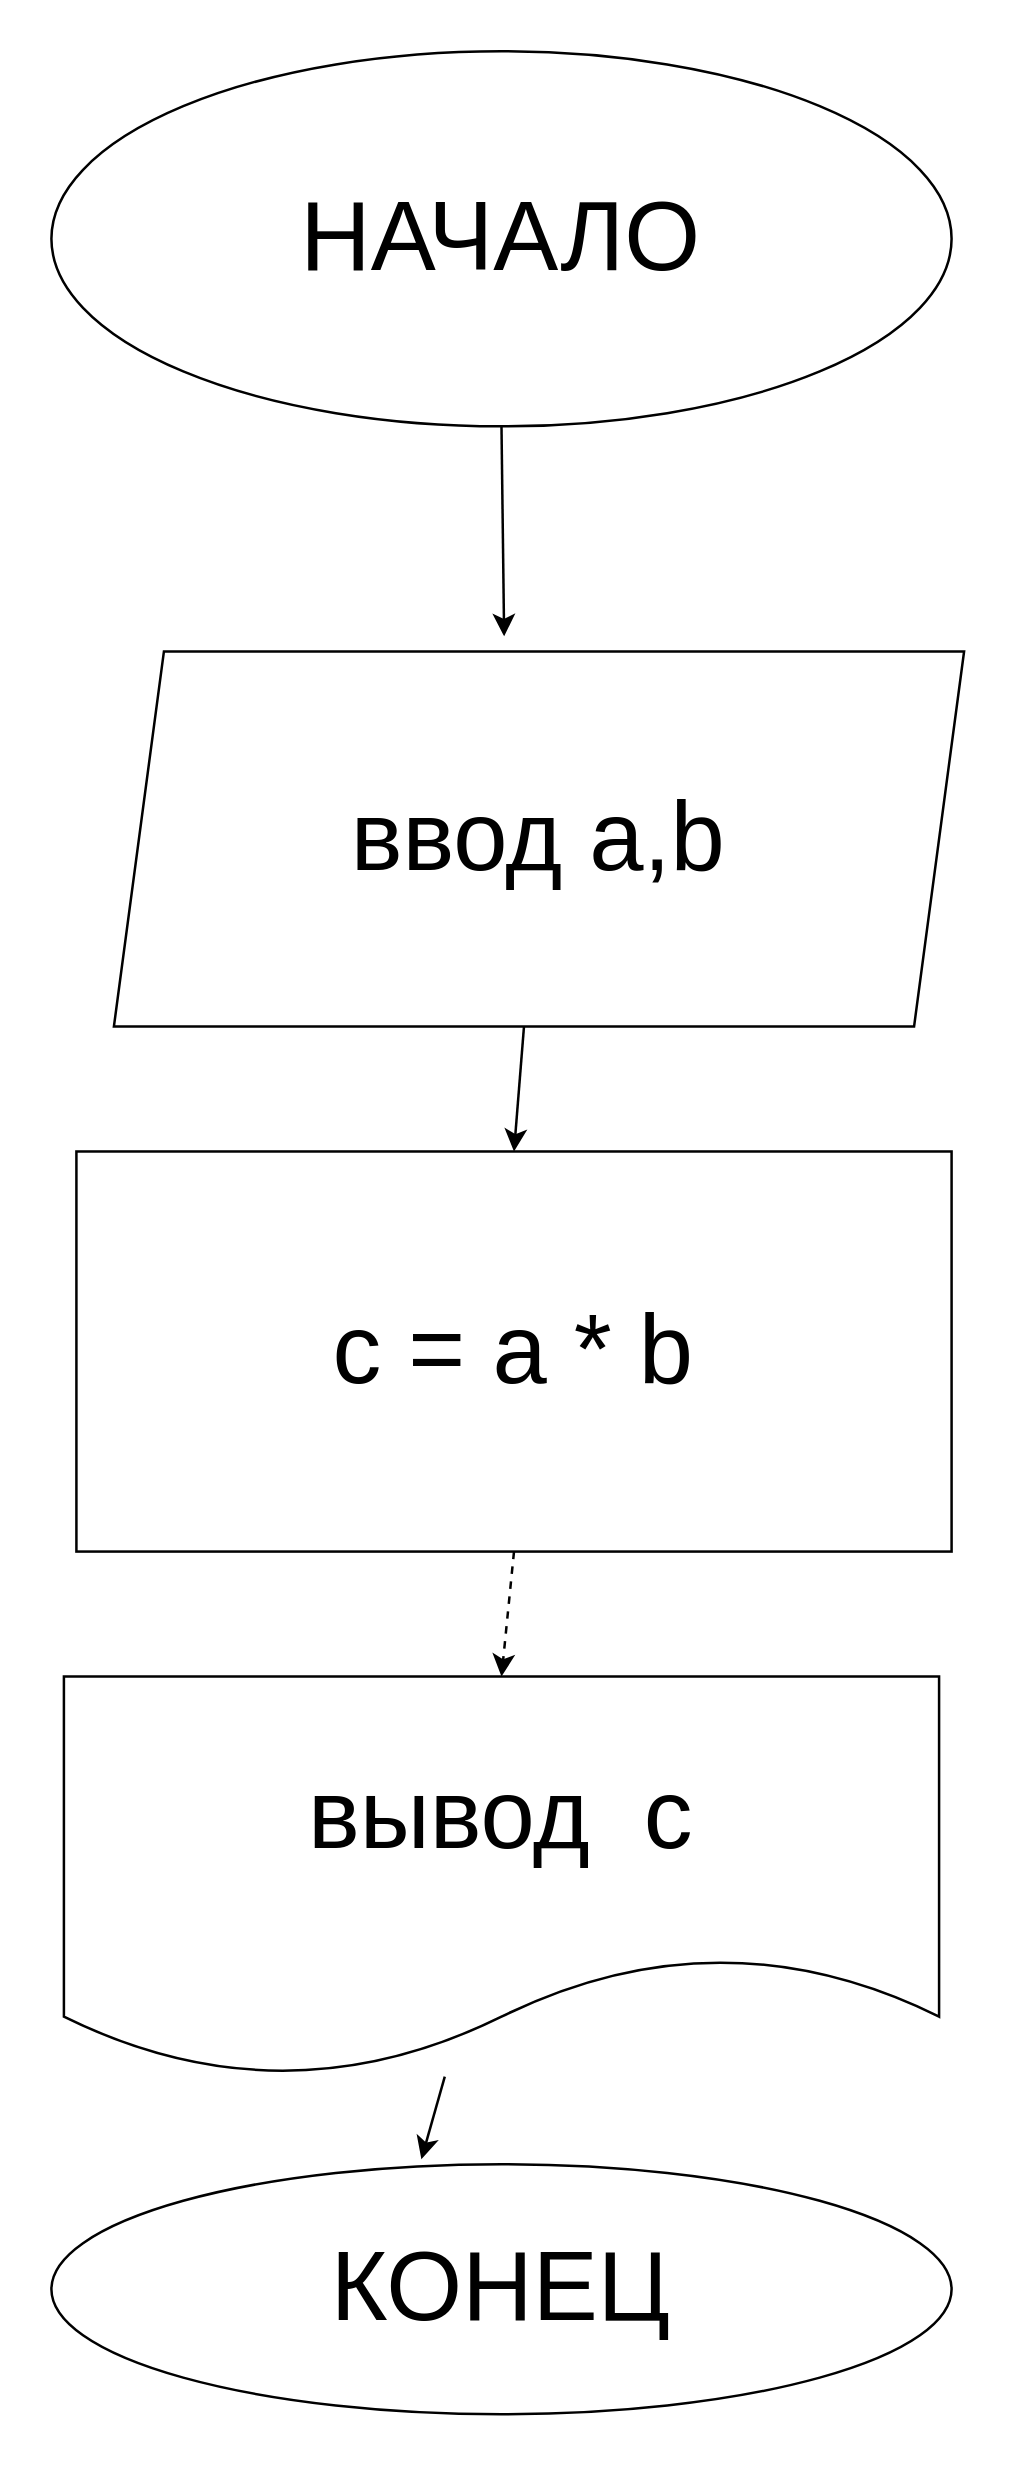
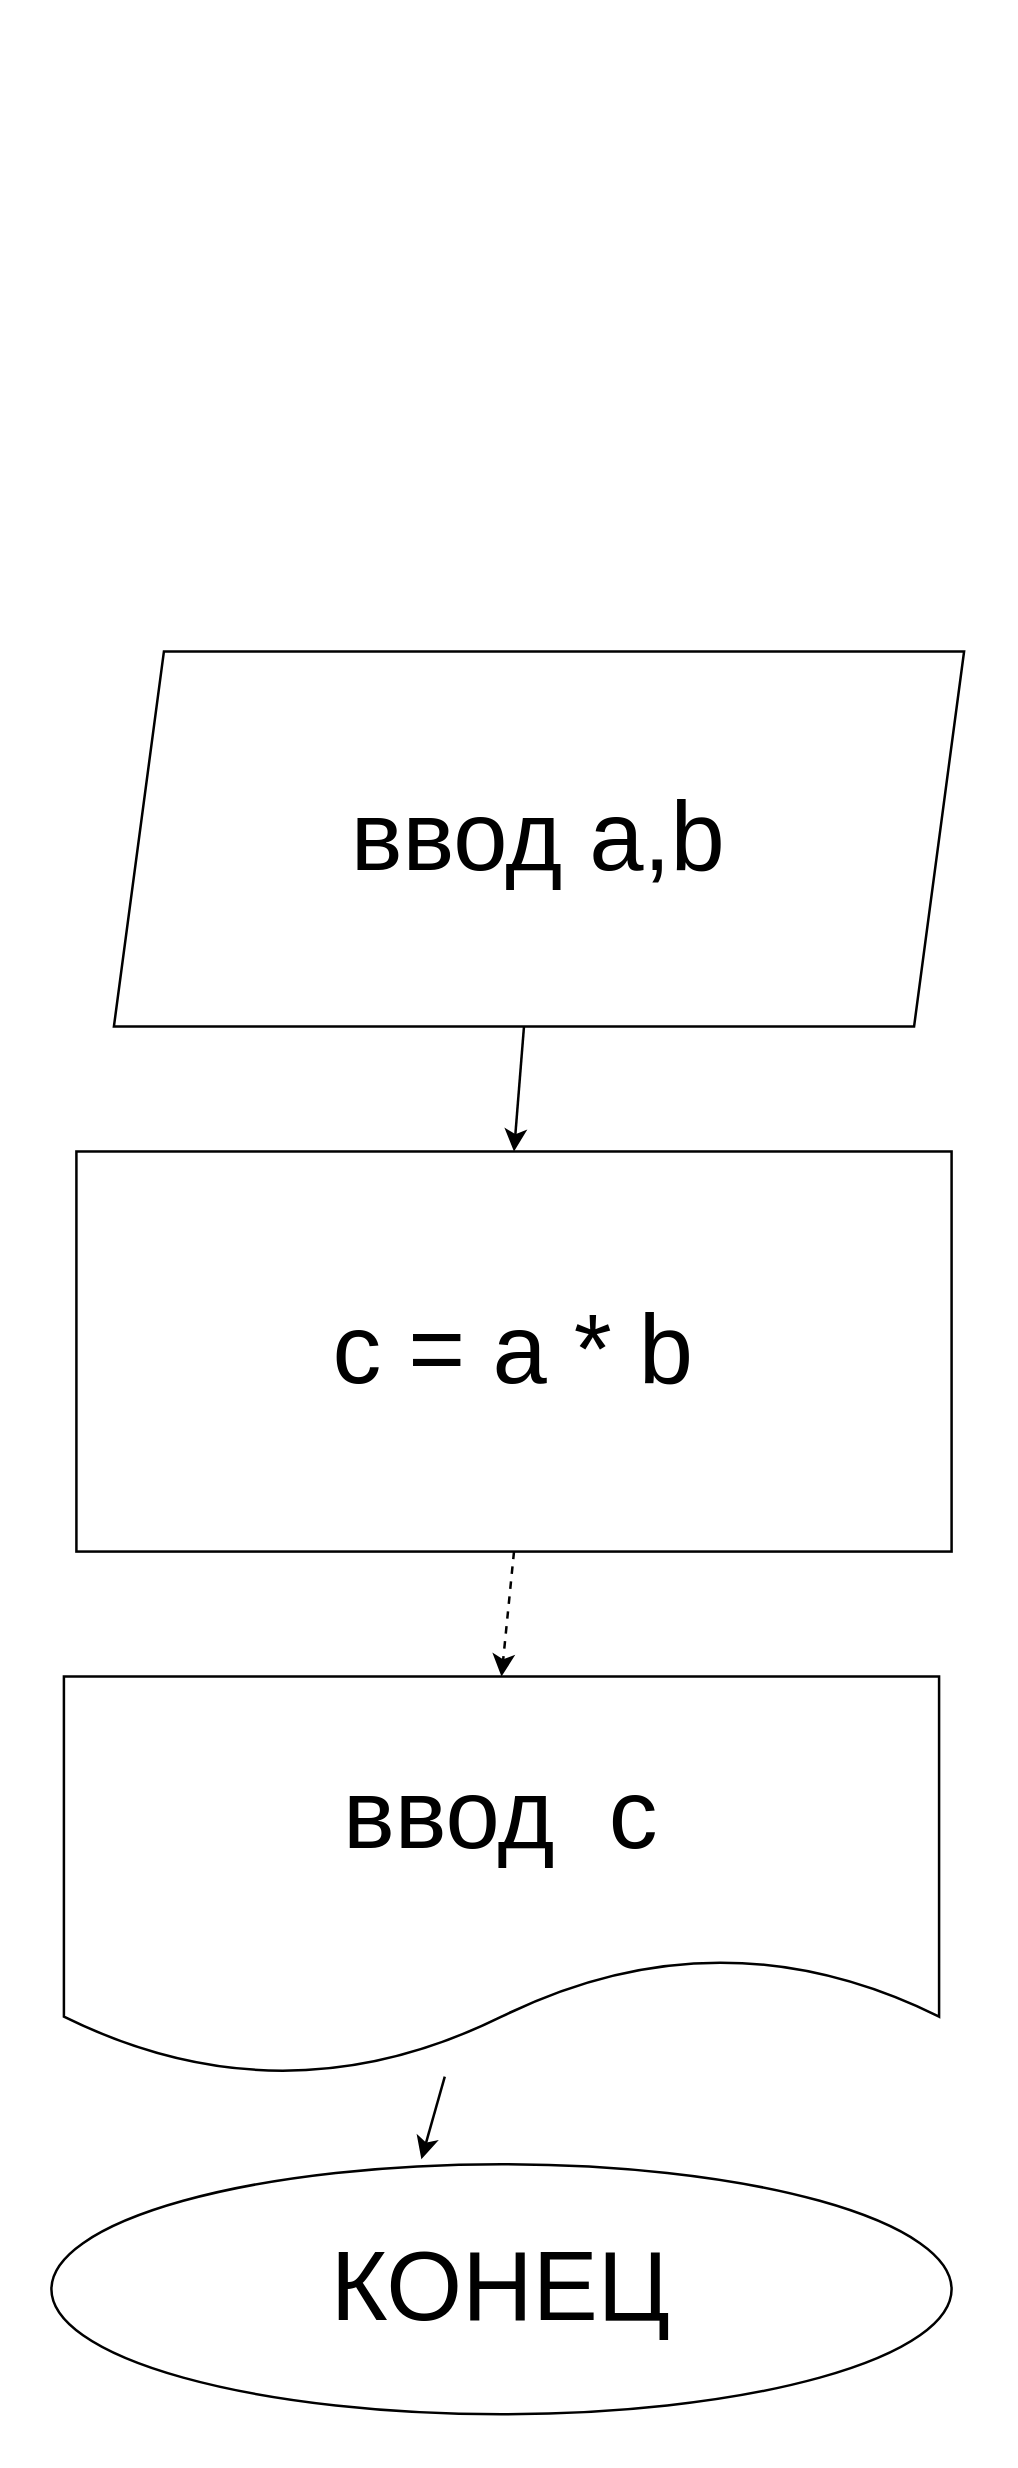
- <mxCell id="3" value="&lt;font style=&quot;font-size: 39px&quot;&gt;НАЧАЛО&lt;/font&gt;" style="ellipse;whiteSpace=wrap;html=1;" vertex="1" parent="1"><mxGeometry x="20" y="20" width="360" height="150" as="geometry" /></mxCell>
- <mxCell id="2" style="edgeStyle=none;rounded=0;orthogonalLoop=1;jettySize=auto;html=1;exitX=0.5;exitY=1;exitDx=0;exitDy=0;entryX=0.459;entryY=-0.04;entryDx=0;entryDy=0;entryPerimeter=0;" edge="1" parent="1" source="3" target="7"><mxGeometry relative="1" as="geometry" /></mxCell>
- <mxCell id="9" value="&lt;span style=&quot;font-size: 39px&quot;&gt;вывод&amp;nbsp; с&lt;/span&gt;" style="shape=document;whiteSpace=wrap;html=1;boundedLbl=1;" vertex="1" parent="1"><mxGeometry x="25" y="670" width="350" height="160" as="geometry" /></mxCell>
+ <mxCell id="9" value="&lt;span style=&quot;font-size: 39px&quot;&gt;ввод&amp;nbsp; с&lt;/span&gt;" style="shape=document;whiteSpace=wrap;html=1;boundedLbl=1;" vertex="1" parent="1"><mxGeometry x="25" y="670" width="350" height="160" as="geometry" /></mxCell>
